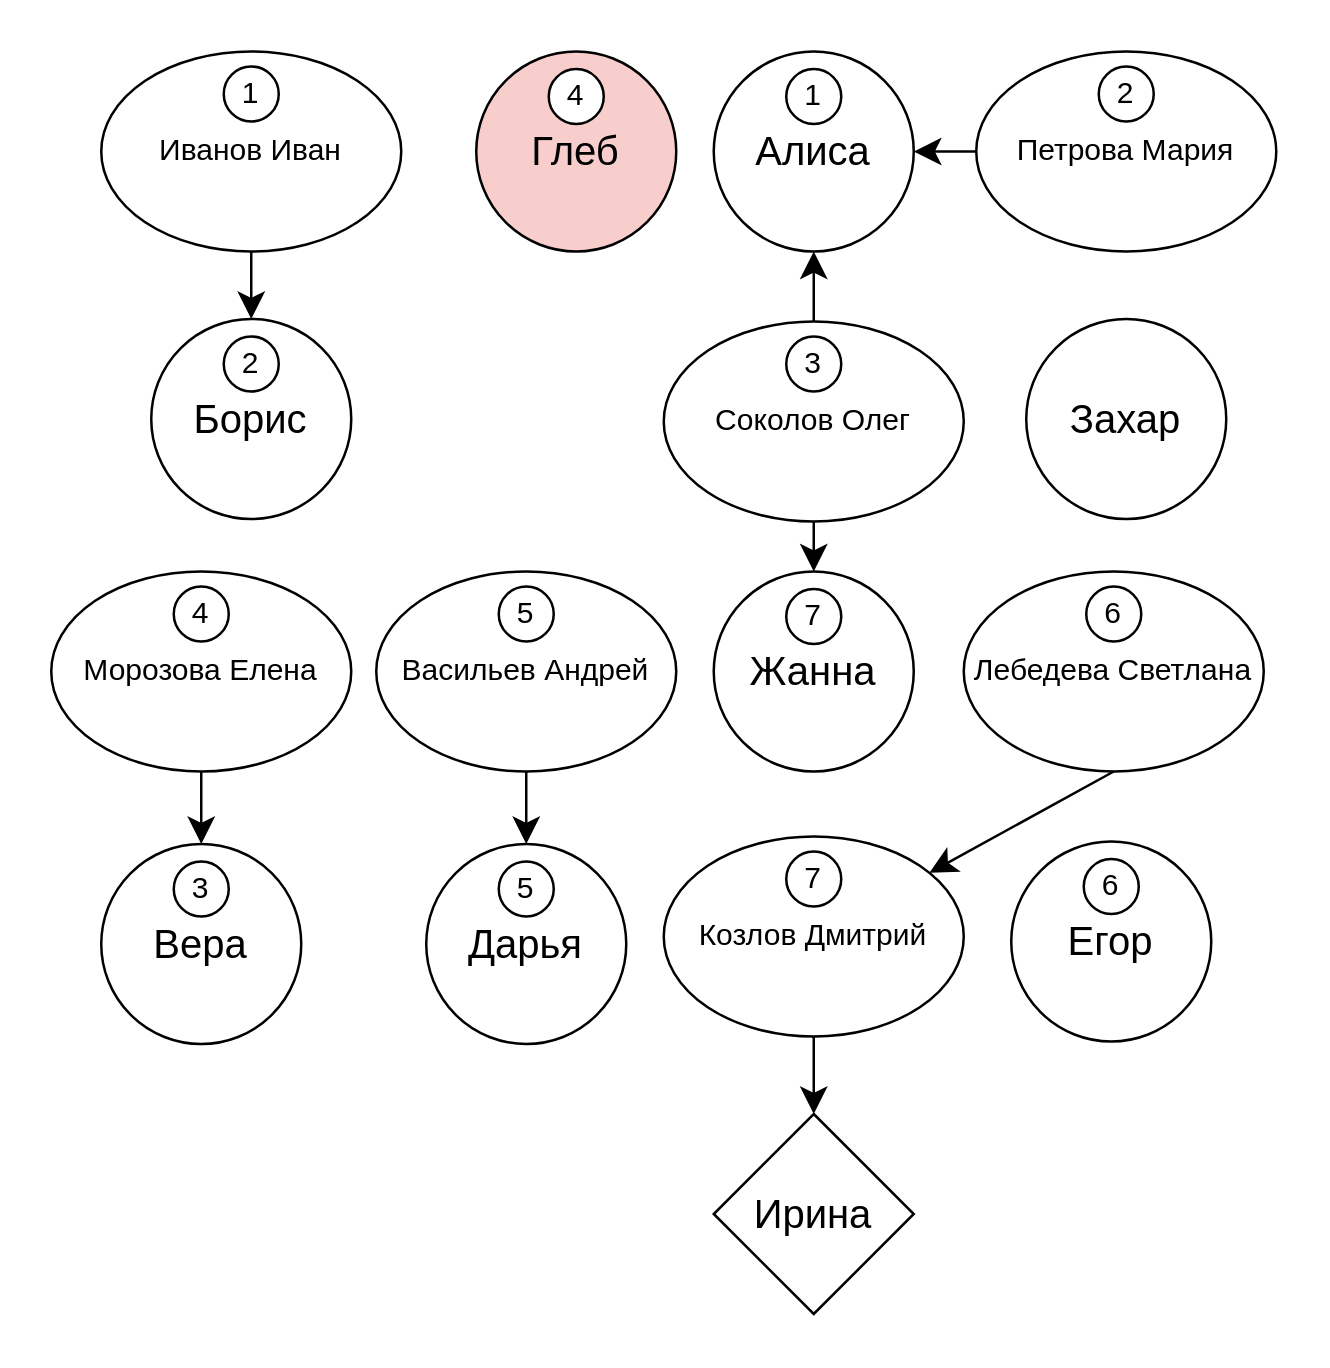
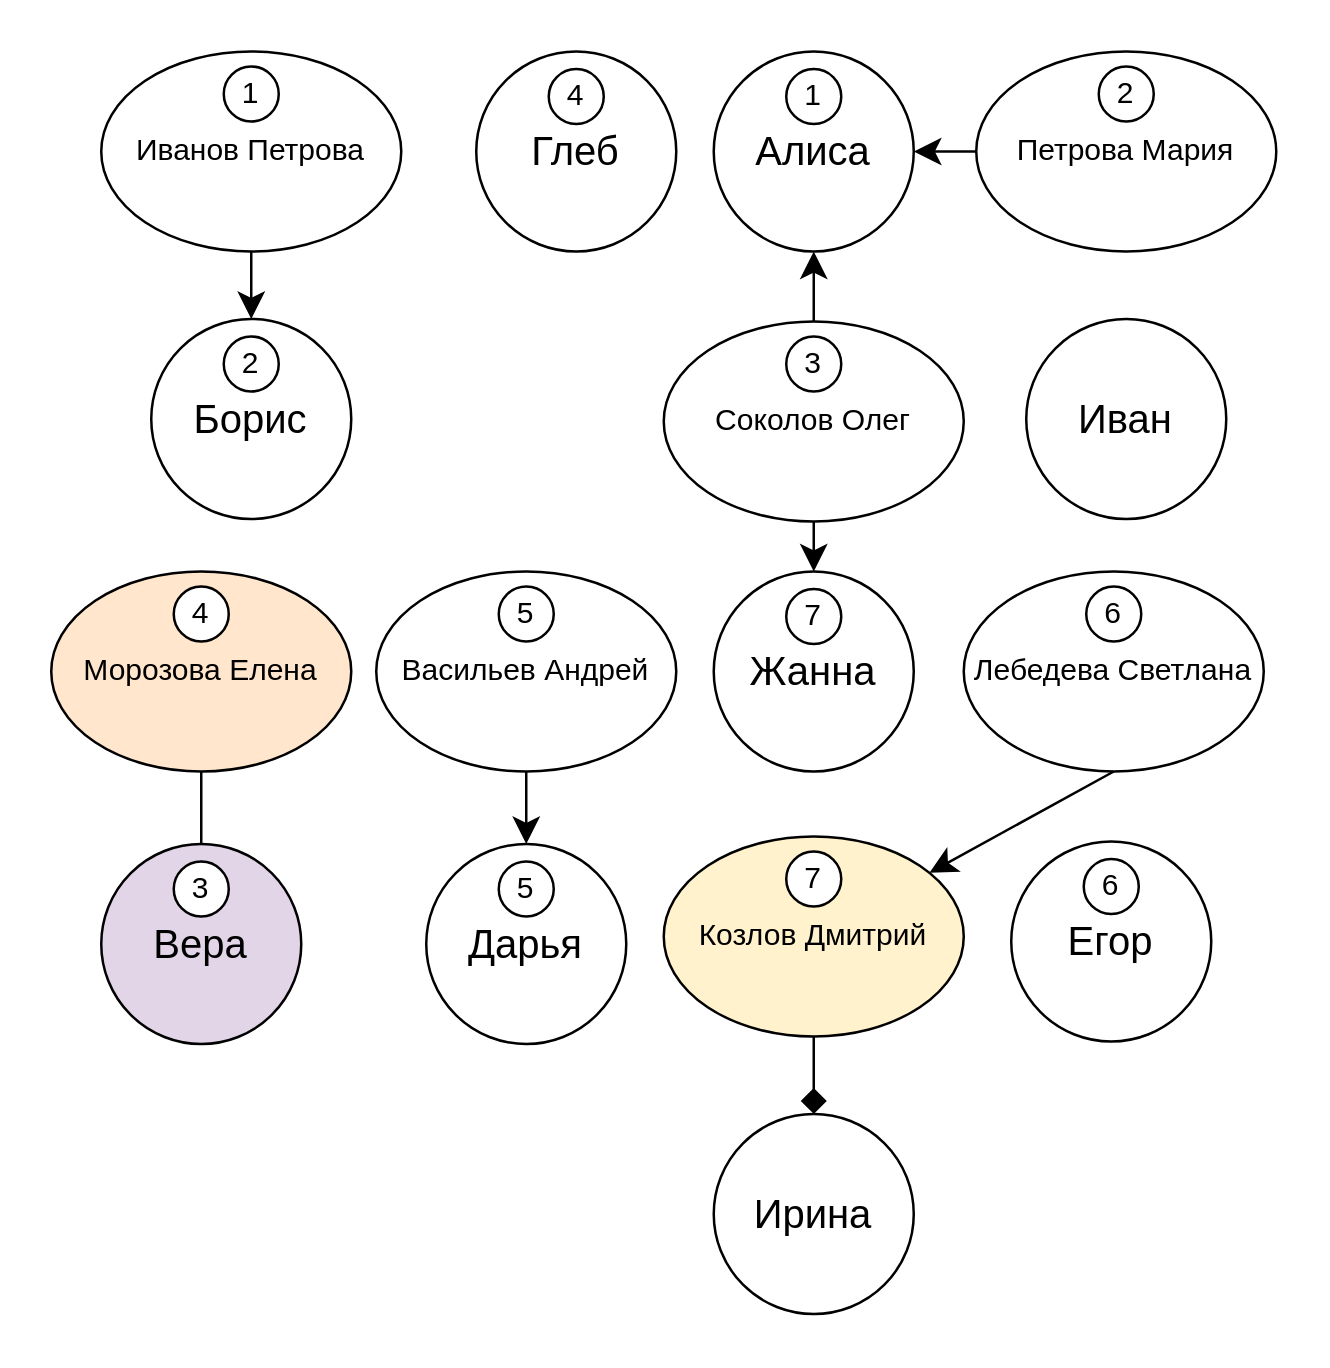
- <mxCell id="46" value="Иванов Иван" style="ellipse;whiteSpace=wrap;html=1;" vertex="1" parent="45"><mxGeometry width="120" height="80" as="geometry" /></mxCell>
+ <mxCell id="46" value="Иванов Петрова" style="ellipse;whiteSpace=wrap;html=1;" vertex="1" parent="45"><mxGeometry width="120" height="80" as="geometry" /></mxCell>
- <mxCell id="3" value="&lt;span style=&quot;font-size: 16px;&quot;&gt;Глеб&lt;/span&gt;" style="ellipse;whiteSpace=wrap;html=1;aspect=fixed;fillColor=#f8cecc;" vertex="1" parent="2"><mxGeometry width="80" height="80" as="geometry" /></mxCell>
+ <mxCell id="3" value="&lt;span style=&quot;font-size: 16px;&quot;&gt;Глеб&lt;/span&gt;" style="ellipse;whiteSpace=wrap;html=1;aspect=fixed;" vertex="1" parent="2"><mxGeometry width="80" height="80" as="geometry" /></mxCell>
- <mxCell id="24" value="&lt;font style=&quot;font-size: 16px;&quot;&gt;Захар&lt;/font&gt;" style="ellipse;whiteSpace=wrap;html=1;aspect=fixed;" vertex="1" parent="23"><mxGeometry width="80" height="80" as="geometry" /></mxCell>
+ <mxCell id="24" value="&lt;font style=&quot;font-size: 16px;&quot;&gt;Иван&lt;/font&gt;" style="ellipse;whiteSpace=wrap;html=1;aspect=fixed;" vertex="1" parent="23"><mxGeometry width="80" height="80" as="geometry" /></mxCell>
- <mxCell id="37" value="Морозова Елена" style="ellipse;whiteSpace=wrap;html=1;" vertex="1" parent="36"><mxGeometry width="120" height="80" as="geometry" /></mxCell>
+ <mxCell id="37" value="Морозова Елена" style="ellipse;whiteSpace=wrap;html=1;fillColor=#ffe6cc;" vertex="1" parent="36"><mxGeometry width="120" height="80" as="geometry" /></mxCell>
- <mxCell id="52" style="edgeStyle=none;curved=1;rounded=0;orthogonalLoop=1;jettySize=auto;html=1;exitX=0.5;exitY=1;exitDx=0;exitDy=0;entryX=0.5;entryY=0;entryDx=0;entryDy=0;fontSize=12;startSize=8;endSize=8;" edge="1" parent="1" source="37" target="6"><mxGeometry relative="1" as="geometry" /></mxCell>
+ <mxCell id="52" style="edgeStyle=none;curved=1;rounded=0;orthogonalLoop=1;jettySize=auto;html=1;exitX=0.5;exitY=1;exitDx=0;exitDy=0;entryX=0.5;entryY=0;entryDx=0;entryDy=0;fontSize=12;startSize=8;endSize=8;endArrow=none;" edge="1" parent="1" source="37" target="6"><mxGeometry relative="1" as="geometry" /></mxCell>
- <mxCell id="28" value="Козлов Дмитрий" style="ellipse;whiteSpace=wrap;html=1;" vertex="1" parent="27"><mxGeometry width="120" height="80" as="geometry" /></mxCell>
+ <mxCell id="28" value="Козлов Дмитрий" style="ellipse;whiteSpace=wrap;html=1;fillColor=#fff2cc;" vertex="1" parent="27"><mxGeometry width="120" height="80" as="geometry" /></mxCell>
- <mxCell id="6" value="&lt;font style=&quot;font-size: 16px;&quot;&gt;Вера&lt;/font&gt;" style="ellipse;whiteSpace=wrap;html=1;aspect=fixed;" vertex="1" parent="5"><mxGeometry width="80" height="80" as="geometry" /></mxCell>
+ <mxCell id="6" value="&lt;font style=&quot;font-size: 16px;&quot;&gt;Вера&lt;/font&gt;" style="ellipse;whiteSpace=wrap;html=1;aspect=fixed;fillColor=#e1d5e7;" vertex="1" parent="5"><mxGeometry width="80" height="80" as="geometry" /></mxCell>
- <mxCell id="55" style="edgeStyle=none;curved=1;rounded=0;orthogonalLoop=1;jettySize=auto;html=1;exitX=0.5;exitY=1;exitDx=0;exitDy=0;entryX=0.5;entryY=0;entryDx=0;entryDy=0;fontSize=12;startSize=8;endSize=8;" edge="1" parent="1" source="28" target="26"><mxGeometry relative="1" as="geometry" /></mxCell>
+ <mxCell id="55" style="edgeStyle=none;curved=1;rounded=0;orthogonalLoop=1;jettySize=auto;html=1;exitX=0.5;exitY=1;exitDx=0;exitDy=0;entryX=0.5;entryY=0;entryDx=0;entryDy=0;fontSize=12;startSize=8;endSize=8;endArrow=diamond;" edge="1" parent="1" source="28" target="26"><mxGeometry relative="1" as="geometry" /></mxCell>
- <mxCell id="26" value="&lt;font style=&quot;font-size: 16px;&quot;&gt;Ирина&lt;/font&gt;" style="rhombus;whiteSpace=wrap;html=1;aspect=fixed;" vertex="1" parent="25"><mxGeometry width="80" height="80" as="geometry" /></mxCell>
+ <mxCell id="26" value="&lt;font style=&quot;font-size: 16px;&quot;&gt;Ирина&lt;/font&gt;" style="ellipse;whiteSpace=wrap;html=1;aspect=fixed;" vertex="1" parent="25"><mxGeometry width="80" height="80" as="geometry" /></mxCell>
